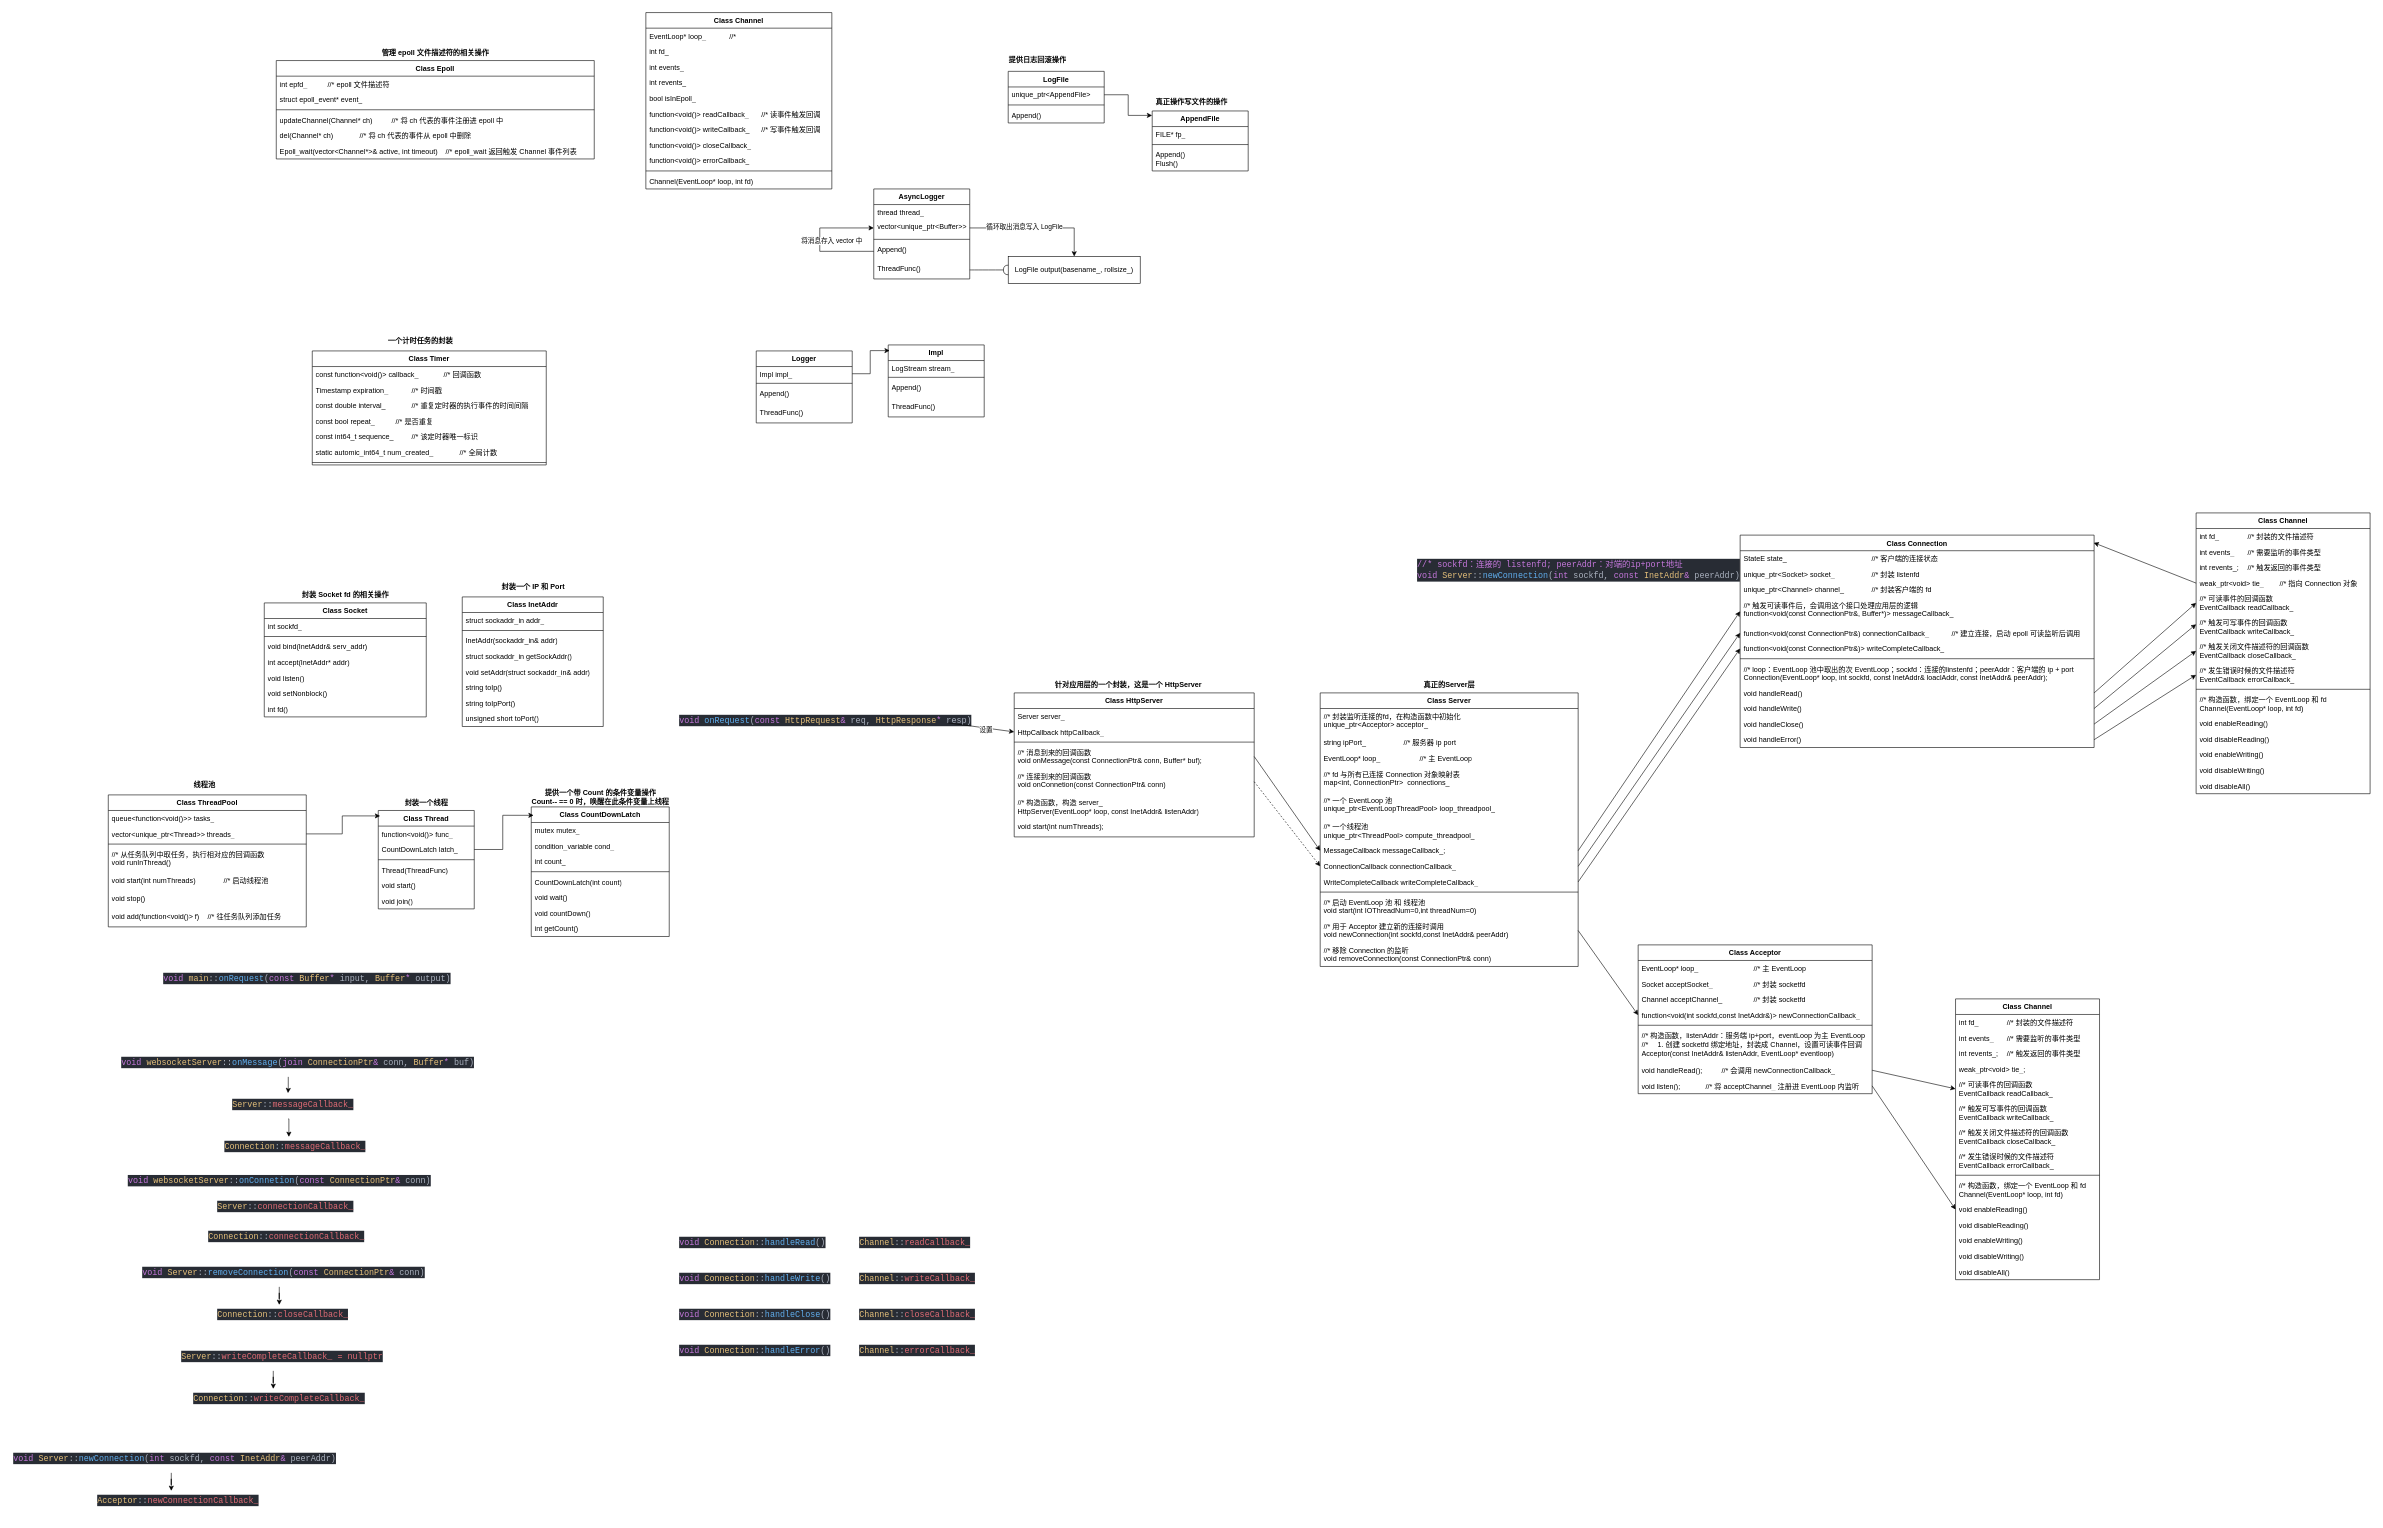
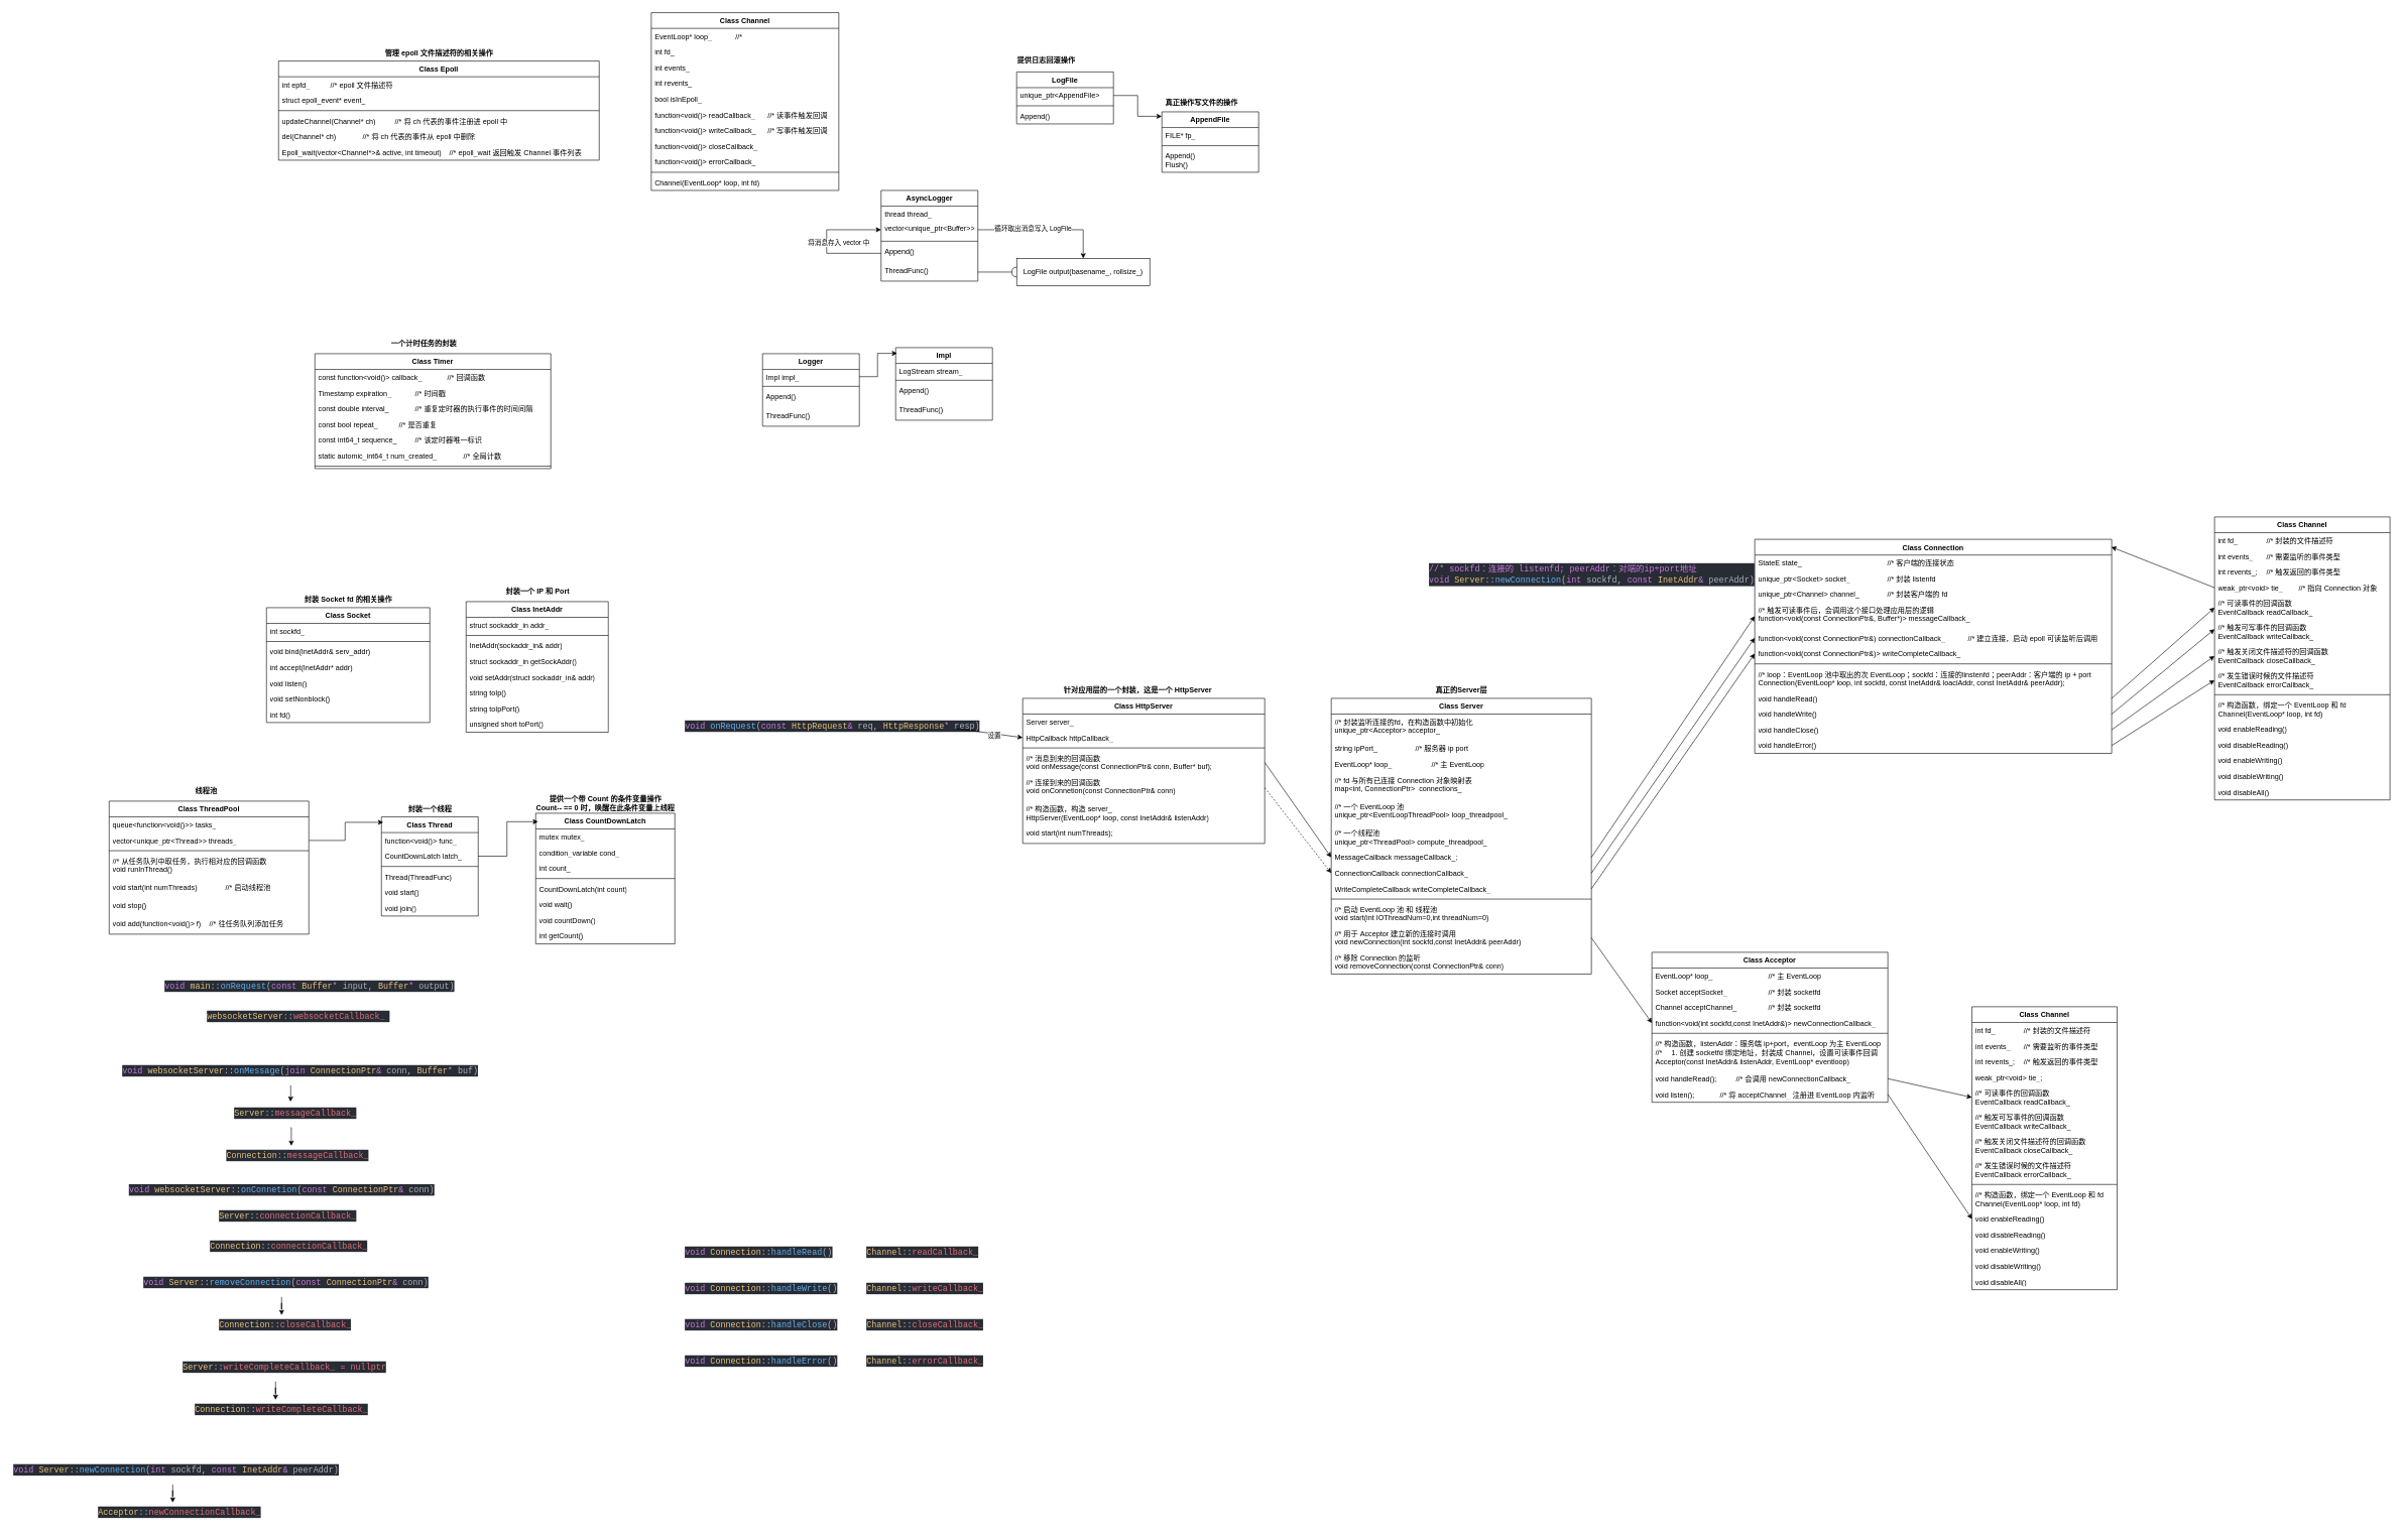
+ <mxCell id="119" value="&lt;div style=&quot;color: #abb2bf;background-color: #282c34;font-family: Consolas, 'Courier New', monospace;font-weight: normal;font-size: 14px;line-height: 19px;white-space: pre;&quot;&gt;&lt;span style=&quot;color: #e5c07b;&quot;&gt;websocketServer&lt;/span&gt;&lt;span style=&quot;color: #abb2bf;&quot;&gt;::&lt;/span&gt;&lt;span style=&quot;color: rgb(224, 108, 117);&quot;&gt;websocketCallback_&lt;/span&gt; &lt;br&gt;&lt;/div&gt;" style="text;whiteSpace=wrap;html=1;" parent="1" vertex="1"><mxGeometry x="340" y="1664" width="560" height="40" as="geometry" /></mxCell>
